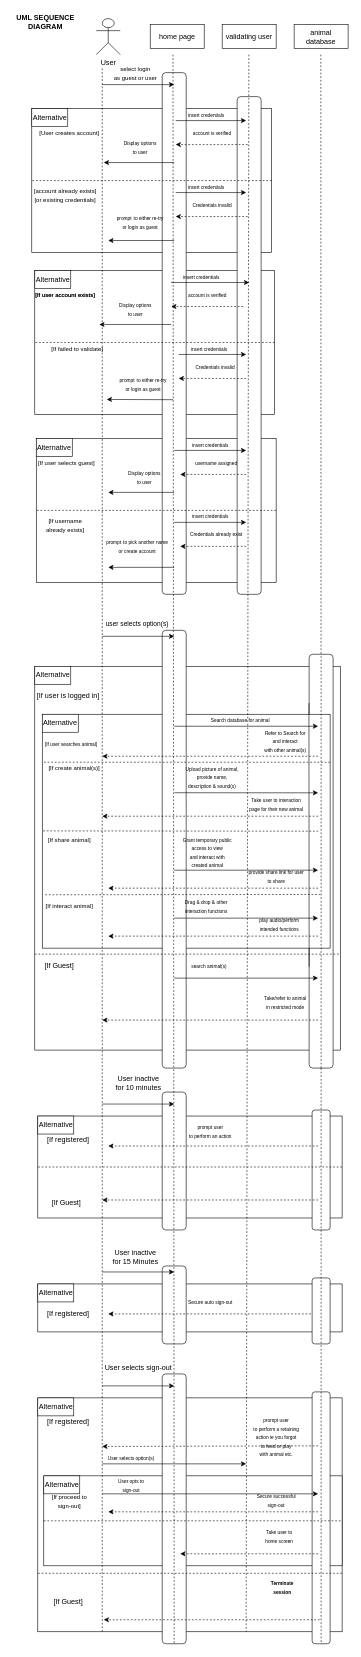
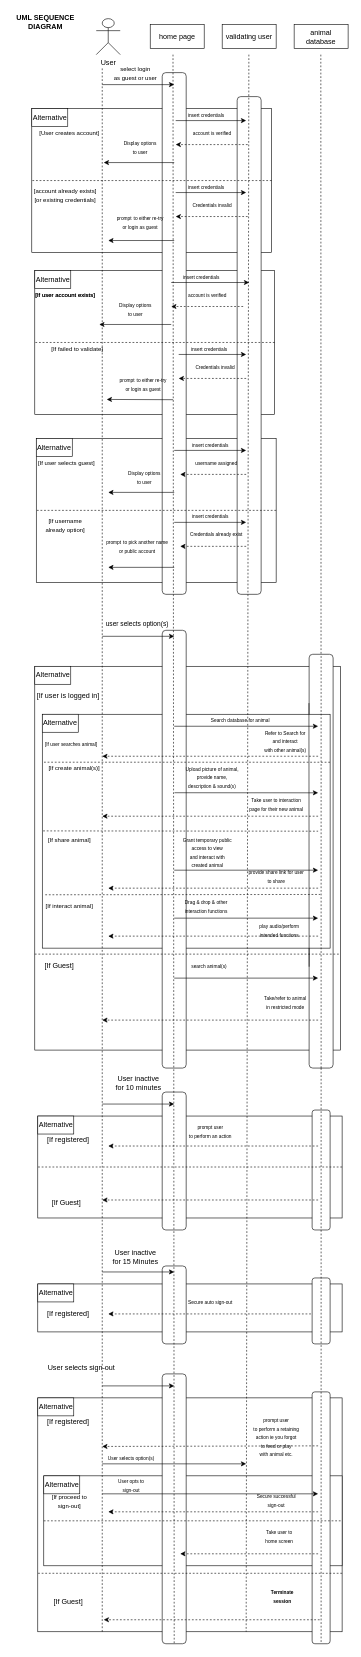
- <mxCell id="43" value="&lt;div&gt;&lt;font style=&quot;font-size: 10px&quot;&gt;[If username &lt;br&gt;&lt;/font&gt;&lt;/div&gt;&lt;div&gt;&lt;font style=&quot;font-size: 10px&quot;&gt;already exists]&lt;/font&gt;&lt;/div&gt;" style="text;html=1;align=center;verticalAlign=middle;resizable=0;points=[];autosize=1;" parent="1" vertex="1"><mxGeometry x="67.5" y="860" width="80" height="30" as="geometry" /></mxCell>
+ <mxCell id="43" value="&lt;div&gt;&lt;font style=&quot;font-size: 10px&quot;&gt;[If username &lt;br&gt;&lt;/font&gt;&lt;/div&gt;&lt;div&gt;&lt;font style=&quot;font-size: 10px&quot;&gt;already option]&lt;/font&gt;&lt;/div&gt;" style="text;html=1;align=center;verticalAlign=middle;resizable=0;points=[];autosize=1;" parent="1" vertex="1"><mxGeometry x="67.5" y="860" width="80" height="30" as="geometry" /></mxCell>
- <mxCell id="49" value="&lt;div&gt;&lt;font style=&quot;font-size: 8px&quot;&gt;prompt&lt;/font&gt; &lt;font style=&quot;font-size: 8px&quot;&gt;to pick another name&lt;br&gt;&lt;/font&gt;&lt;/div&gt;&lt;div&gt;&lt;font style=&quot;font-size: 8px&quot;&gt;or create account&lt;/font&gt;&lt;br&gt;&lt;/div&gt;" style="text;html=1;align=center;verticalAlign=middle;resizable=0;points=[];autosize=1;" parent="1" vertex="1"><mxGeometry x="167.5" y="890" width="120" height="40" as="geometry" /></mxCell>
+ <mxCell id="49" value="&lt;div&gt;&lt;font style=&quot;font-size: 8px&quot;&gt;prompt&lt;/font&gt; &lt;font style=&quot;font-size: 8px&quot;&gt;to pick another name&lt;br&gt;&lt;/font&gt;&lt;/div&gt;&lt;div&gt;&lt;font style=&quot;font-size: 8px&quot;&gt;or public account&lt;/font&gt;&lt;br&gt;&lt;/div&gt;" style="text;html=1;align=center;verticalAlign=middle;resizable=0;points=[];autosize=1;" parent="1" vertex="1"><mxGeometry x="167.5" y="890" width="120" height="40" as="geometry" /></mxCell>
- <mxCell id="104" value="&lt;div&gt;&lt;font style=&quot;font-size: 8px&quot;&gt;play audio/perform &lt;br&gt;&lt;/font&gt;&lt;/div&gt;&lt;div&gt;&lt;font style=&quot;font-size: 8px&quot;&gt;intended functions&lt;br&gt;&lt;/font&gt;&lt;/div&gt;" style="text;html=1;align=center;verticalAlign=middle;resizable=0;points=[];autosize=1;" parent="1" vertex="1"><mxGeometry x="425" y="1520" width="80" height="40" as="geometry" /></mxCell>
+ <mxCell id="104" value="&lt;div&gt;&lt;font style=&quot;font-size: 8px&quot;&gt;play audio/perform &lt;br&gt;&lt;/font&gt;&lt;/div&gt;&lt;div&gt;&lt;font style=&quot;font-size: 8px&quot;&gt;intended functions&lt;br&gt;&lt;/font&gt;&lt;/div&gt;" style="text;html=1;align=center;verticalAlign=middle;resizable=0;points=[];autosize=1;" parent="1" vertex="1"><mxGeometry x="425" y="1530" width="80" height="40" as="geometry" /></mxCell>
- <mxCell id="140" value="User selects sign-out" style="text;html=1;align=center;verticalAlign=middle;resizable=0;points=[];autosize=1;" parent="1" vertex="1"><mxGeometry x="165" y="2270" width="130" height="20" as="geometry" /></mxCell>
+ <mxCell id="140" value="User selects sign-out" style="text;html=1;align=center;verticalAlign=middle;resizable=0;points=[];autosize=1;" parent="1" vertex="1"><mxGeometry x="70" y="2270" width="130" height="20" as="geometry" /></mxCell>
- <mxCell id="138" value="&lt;div&gt;&lt;font style=&quot;font-size: 8px&quot;&gt;&lt;b&gt;Terminate&lt;/b&gt;&lt;/font&gt;&lt;/div&gt;&lt;div&gt;&lt;font style=&quot;font-size: 8px&quot;&gt;&lt;b&gt;session&lt;br&gt;&lt;/b&gt;&lt;/font&gt;&lt;/div&gt;" style="text;html=1;align=center;verticalAlign=middle;resizable=0;points=[];autosize=1;" parent="1" vertex="1"><mxGeometry x="445" y="2625" width="50" height="40" as="geometry" /></mxCell>
+ <mxCell id="138" value="&lt;div&gt;&lt;font style=&quot;font-size: 8px&quot;&gt;&lt;b&gt;Terminate&lt;/b&gt;&lt;/font&gt;&lt;/div&gt;&lt;div&gt;&lt;font style=&quot;font-size: 8px&quot;&gt;&lt;b&gt;session&lt;br&gt;&lt;/b&gt;&lt;/font&gt;&lt;/div&gt;" style="text;html=1;align=center;verticalAlign=middle;resizable=0;points=[];autosize=1;" parent="1" vertex="1"><mxGeometry x="445" y="2640" width="50" height="40" as="geometry" /></mxCell>
